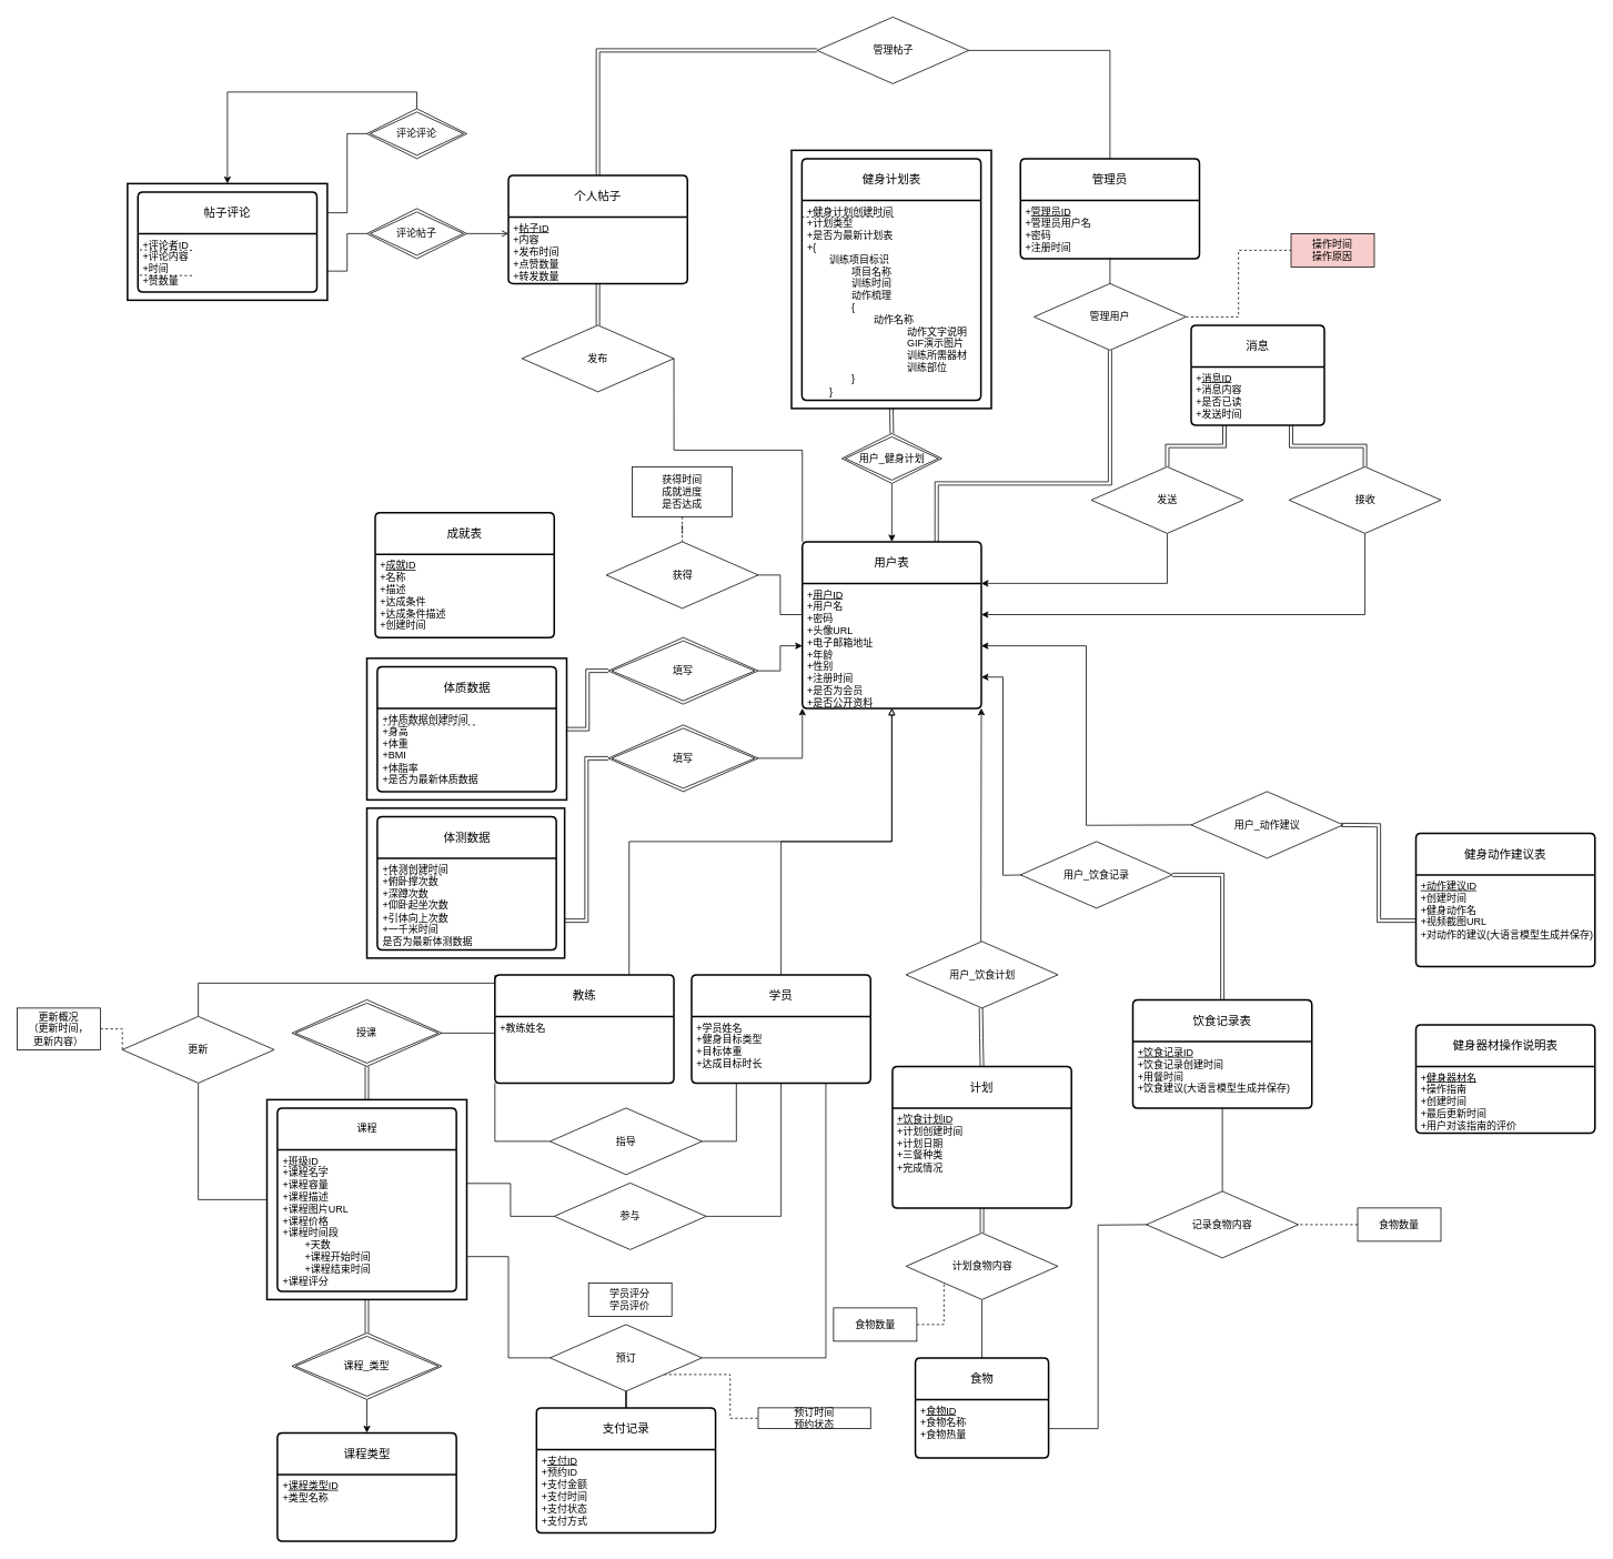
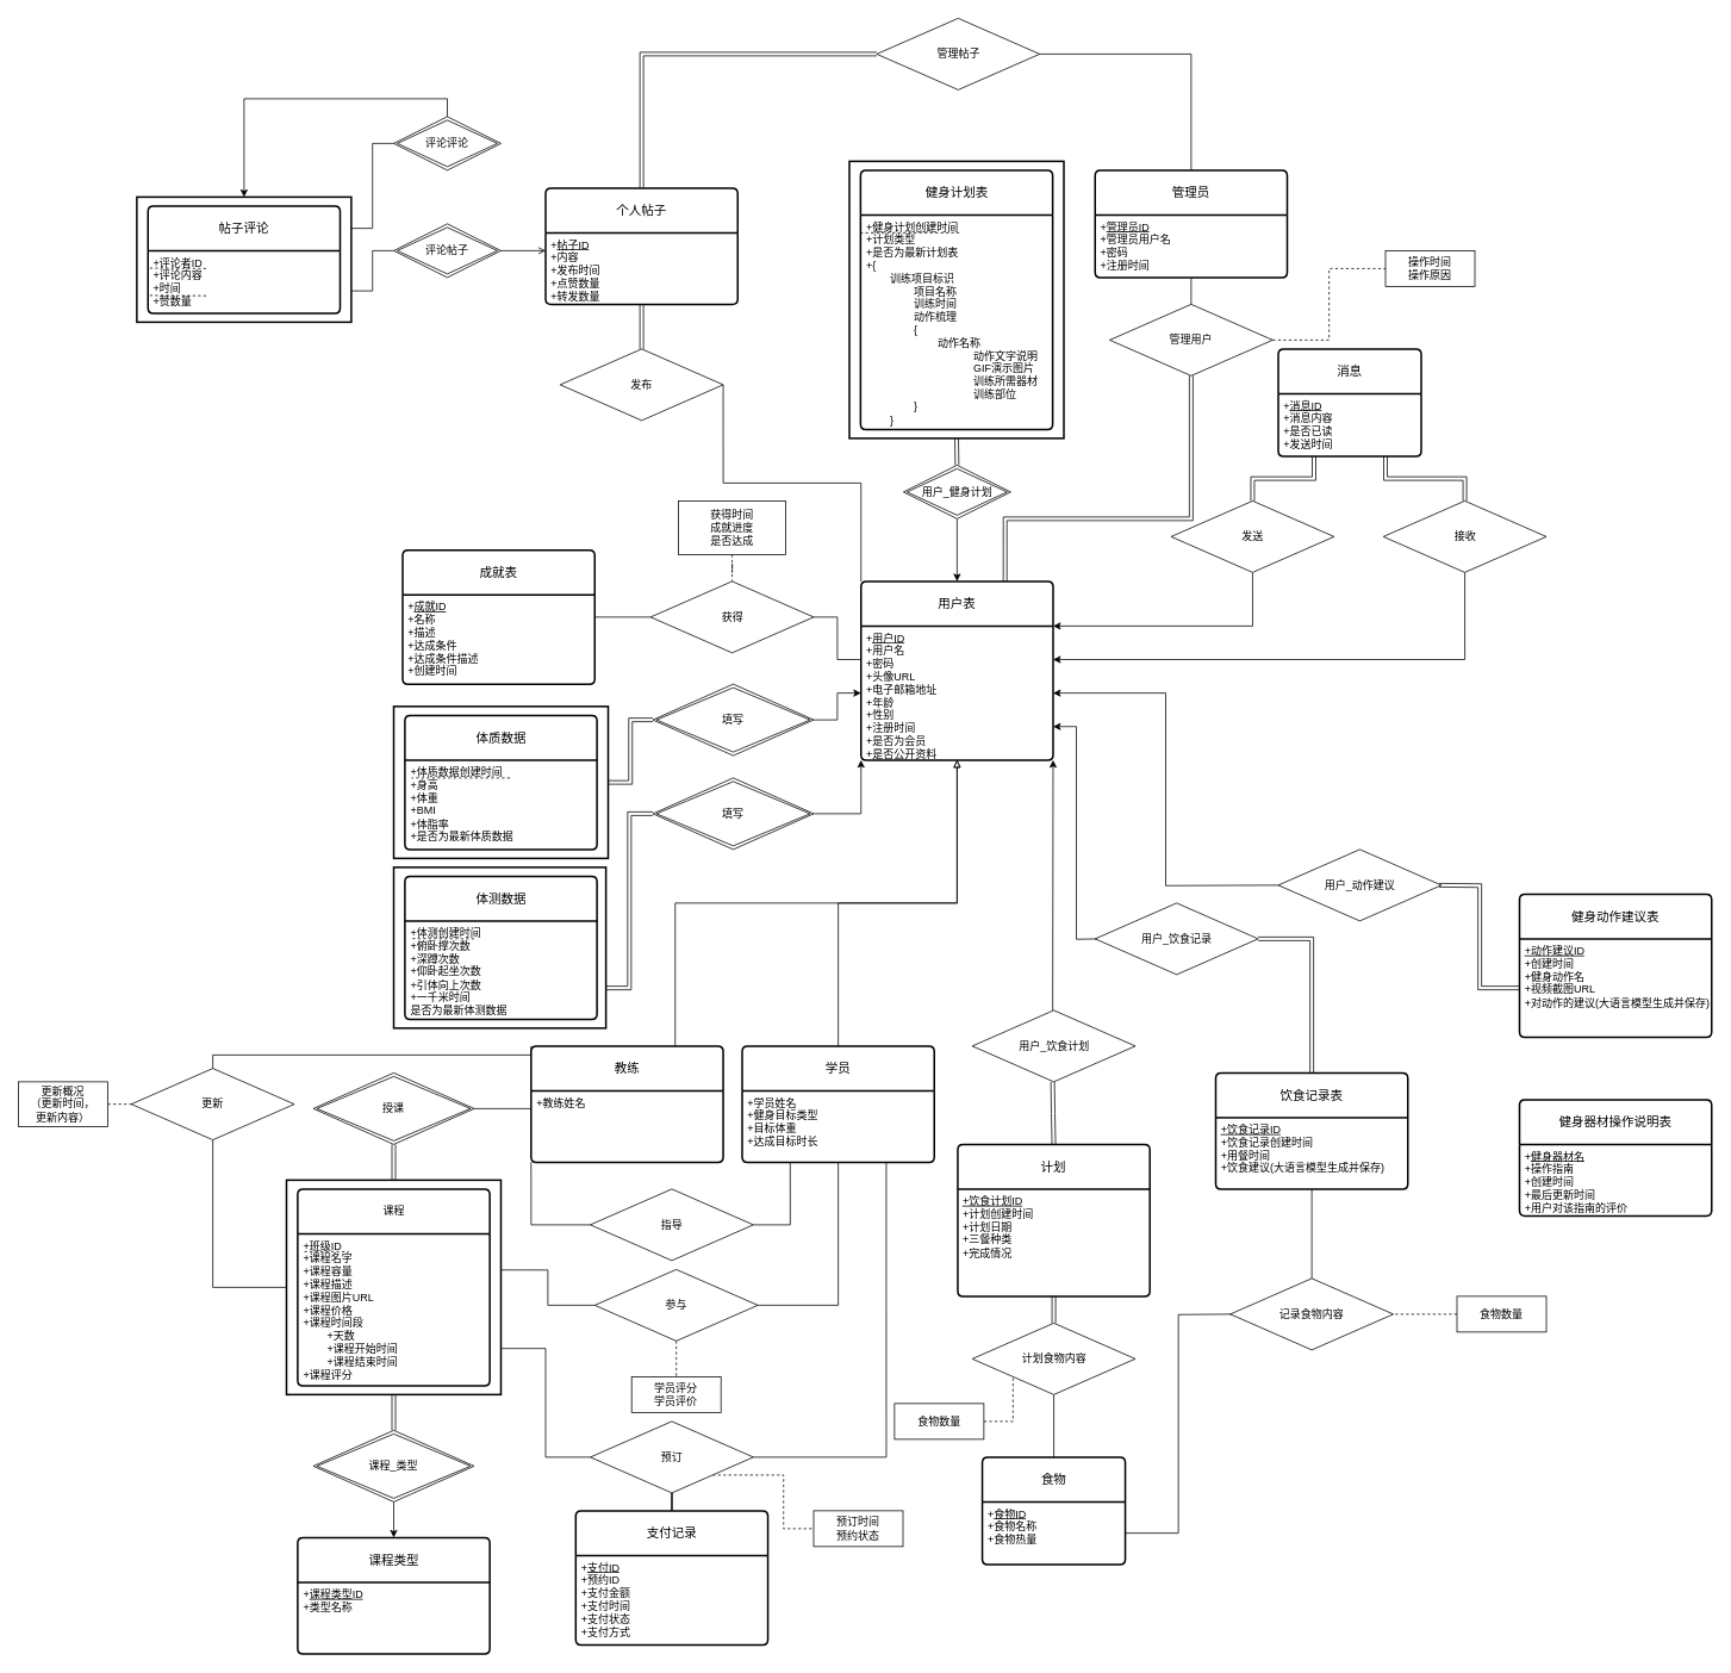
- <mxCell id="76" value="操作时间&lt;br&gt;操作原因" style="whiteSpace=wrap;html=1;align=center;fillColor=#f8cecc;" parent="1" vertex="1"><mxGeometry x="1550" y="280" width="100" height="40" as="geometry" /></mxCell>
+ <mxCell id="76" value="操作时间&lt;br&gt;操作原因" style="whiteSpace=wrap;html=1;align=center;" parent="1" vertex="1"><mxGeometry x="1550" y="280" width="100" height="40" as="geometry" /></mxCell>
+ <mxCell id="47" style="edgeStyle=orthogonalEdgeStyle;rounded=0;orthogonalLoop=1;jettySize=auto;html=1;exitX=1;exitY=0.25;exitDx=0;exitDy=0;entryX=0;entryY=0.5;entryDx=0;entryDy=0;endArrow=none;endFill=0;" parent="1" source="43" target="46" edge="1"><mxGeometry relative="1" as="geometry" /></mxCell>
- <mxCell id="120" value="更新" style="shape=rhombus;perimeter=rhombusPerimeter;whiteSpace=wrap;html=1;align=center;" parent="1" vertex="1"><mxGeometry x="146.25" y="1220" width="182.5" height="80" as="geometry" /></mxCell>
+ <mxCell id="120" value="更新" style="shape=rhombus;perimeter=rhombusPerimeter;whiteSpace=wrap;html=1;align=center;" parent="1" vertex="1"><mxGeometry x="146.25" y="1195" width="182.5" height="80" as="geometry" /></mxCell>
+ <mxCell id="108" style="edgeStyle=orthogonalEdgeStyle;rounded=0;orthogonalLoop=1;jettySize=auto;html=1;exitX=0.5;exitY=1;exitDx=0;exitDy=0;entryX=0.5;entryY=0;entryDx=0;entryDy=0;dashed=1;endArrow=none;endFill=0;" parent="1" source="111" target="118" edge="1"><mxGeometry relative="1" as="geometry" /></mxCell>
- <mxCell id="133" value="预订时间&lt;br&gt;预约状态" style="whiteSpace=wrap;html=1;align=center;" parent="1" vertex="1"><mxGeometry x="910" y="1690" width="135" height="25" as="geometry" /></mxCell>
+ <mxCell id="133" value="预订时间&lt;br&gt;预约状态" style="whiteSpace=wrap;html=1;align=center;" parent="1" vertex="1"><mxGeometry x="910" y="1690" width="100" height="40" as="geometry" /></mxCell>
